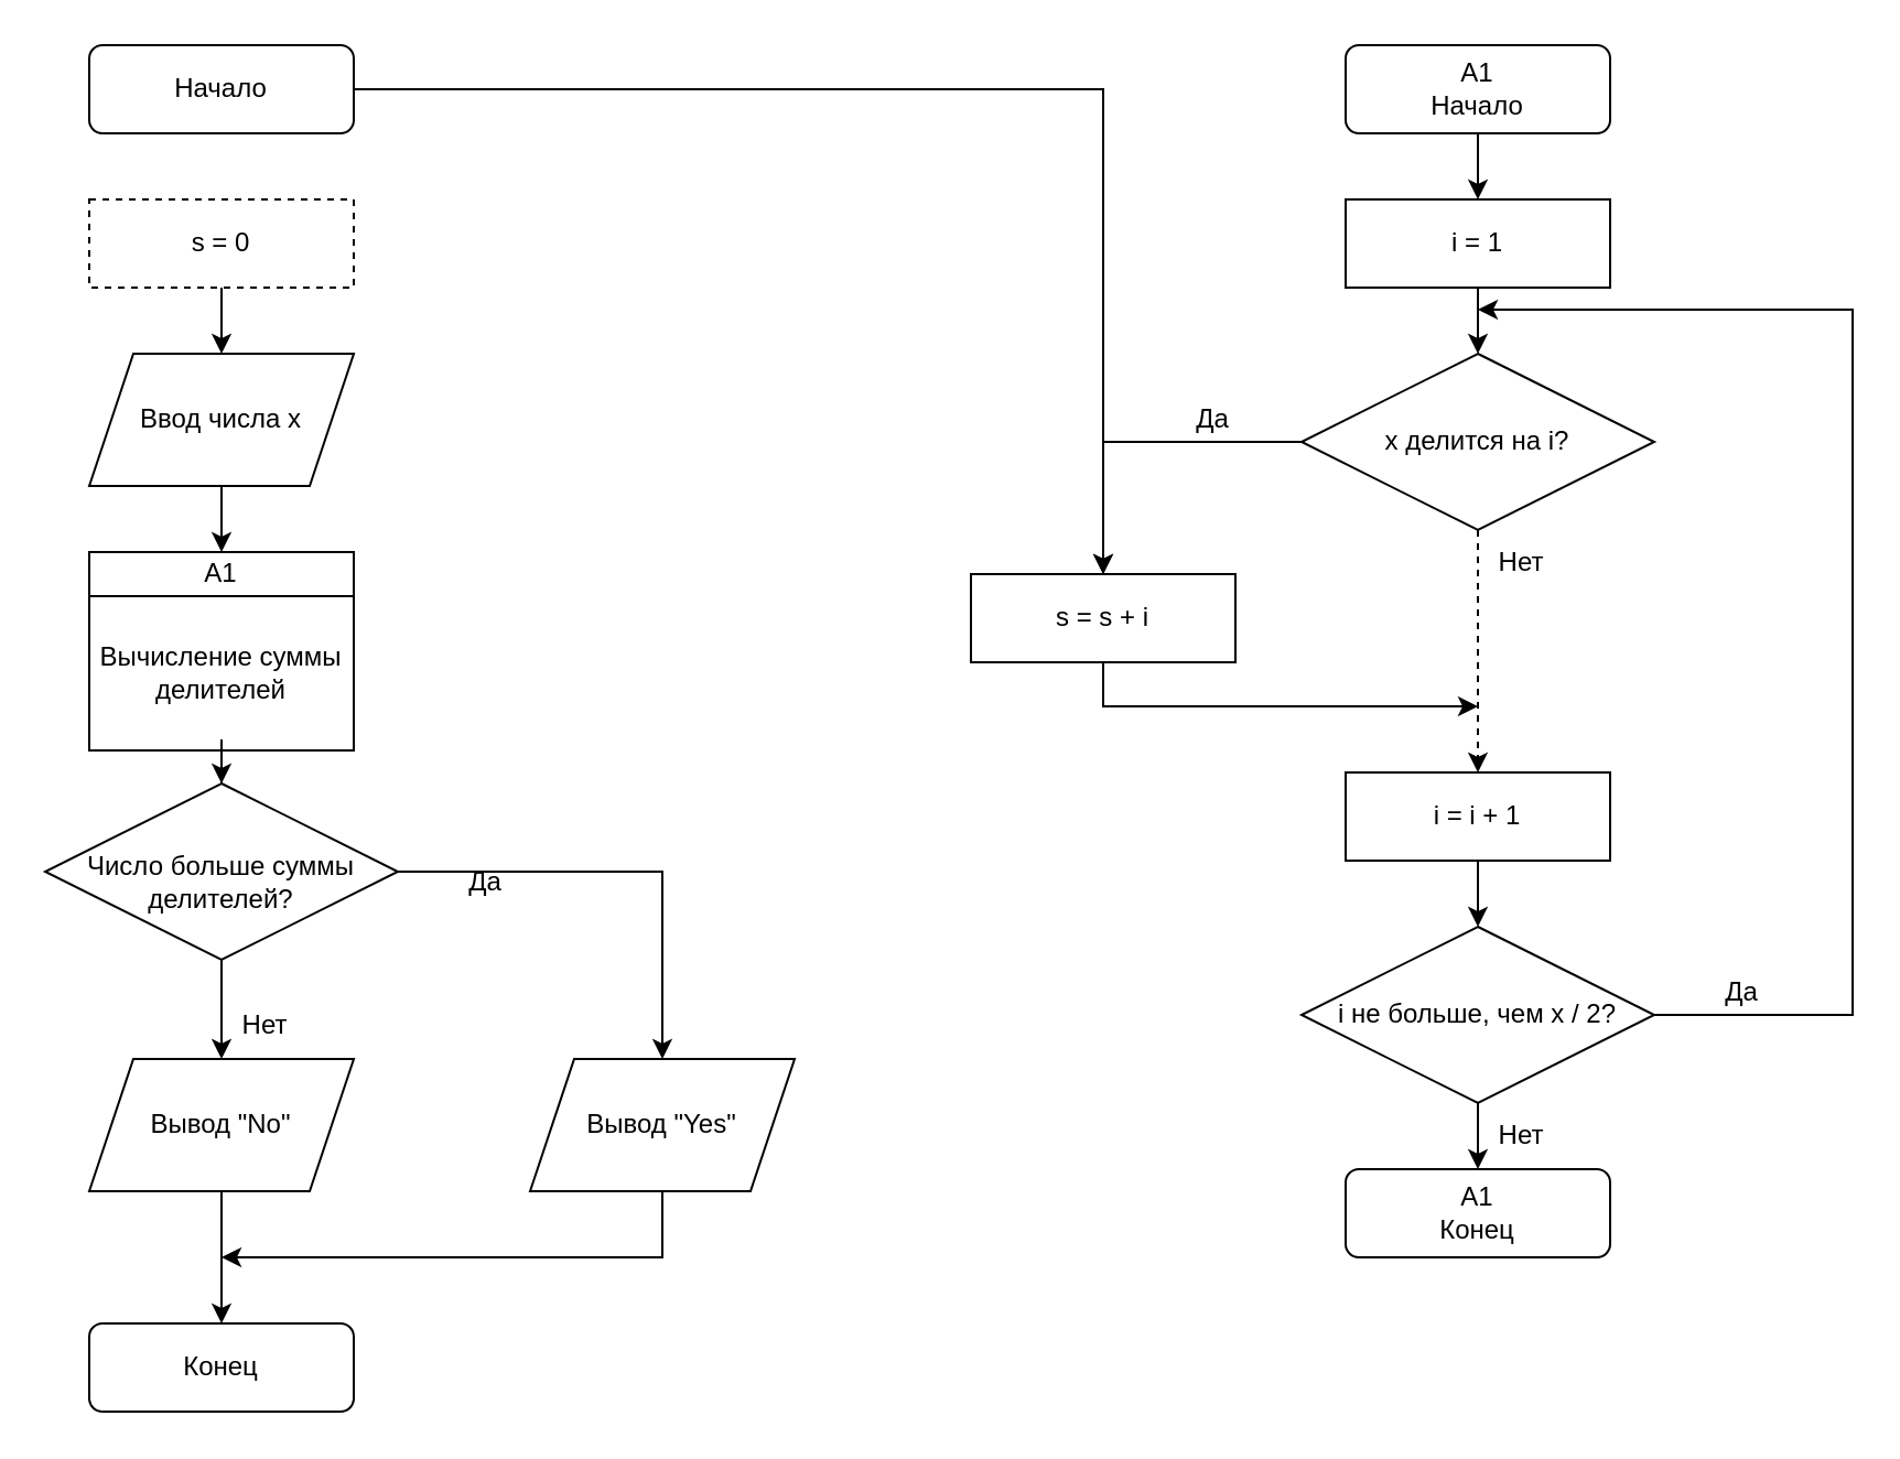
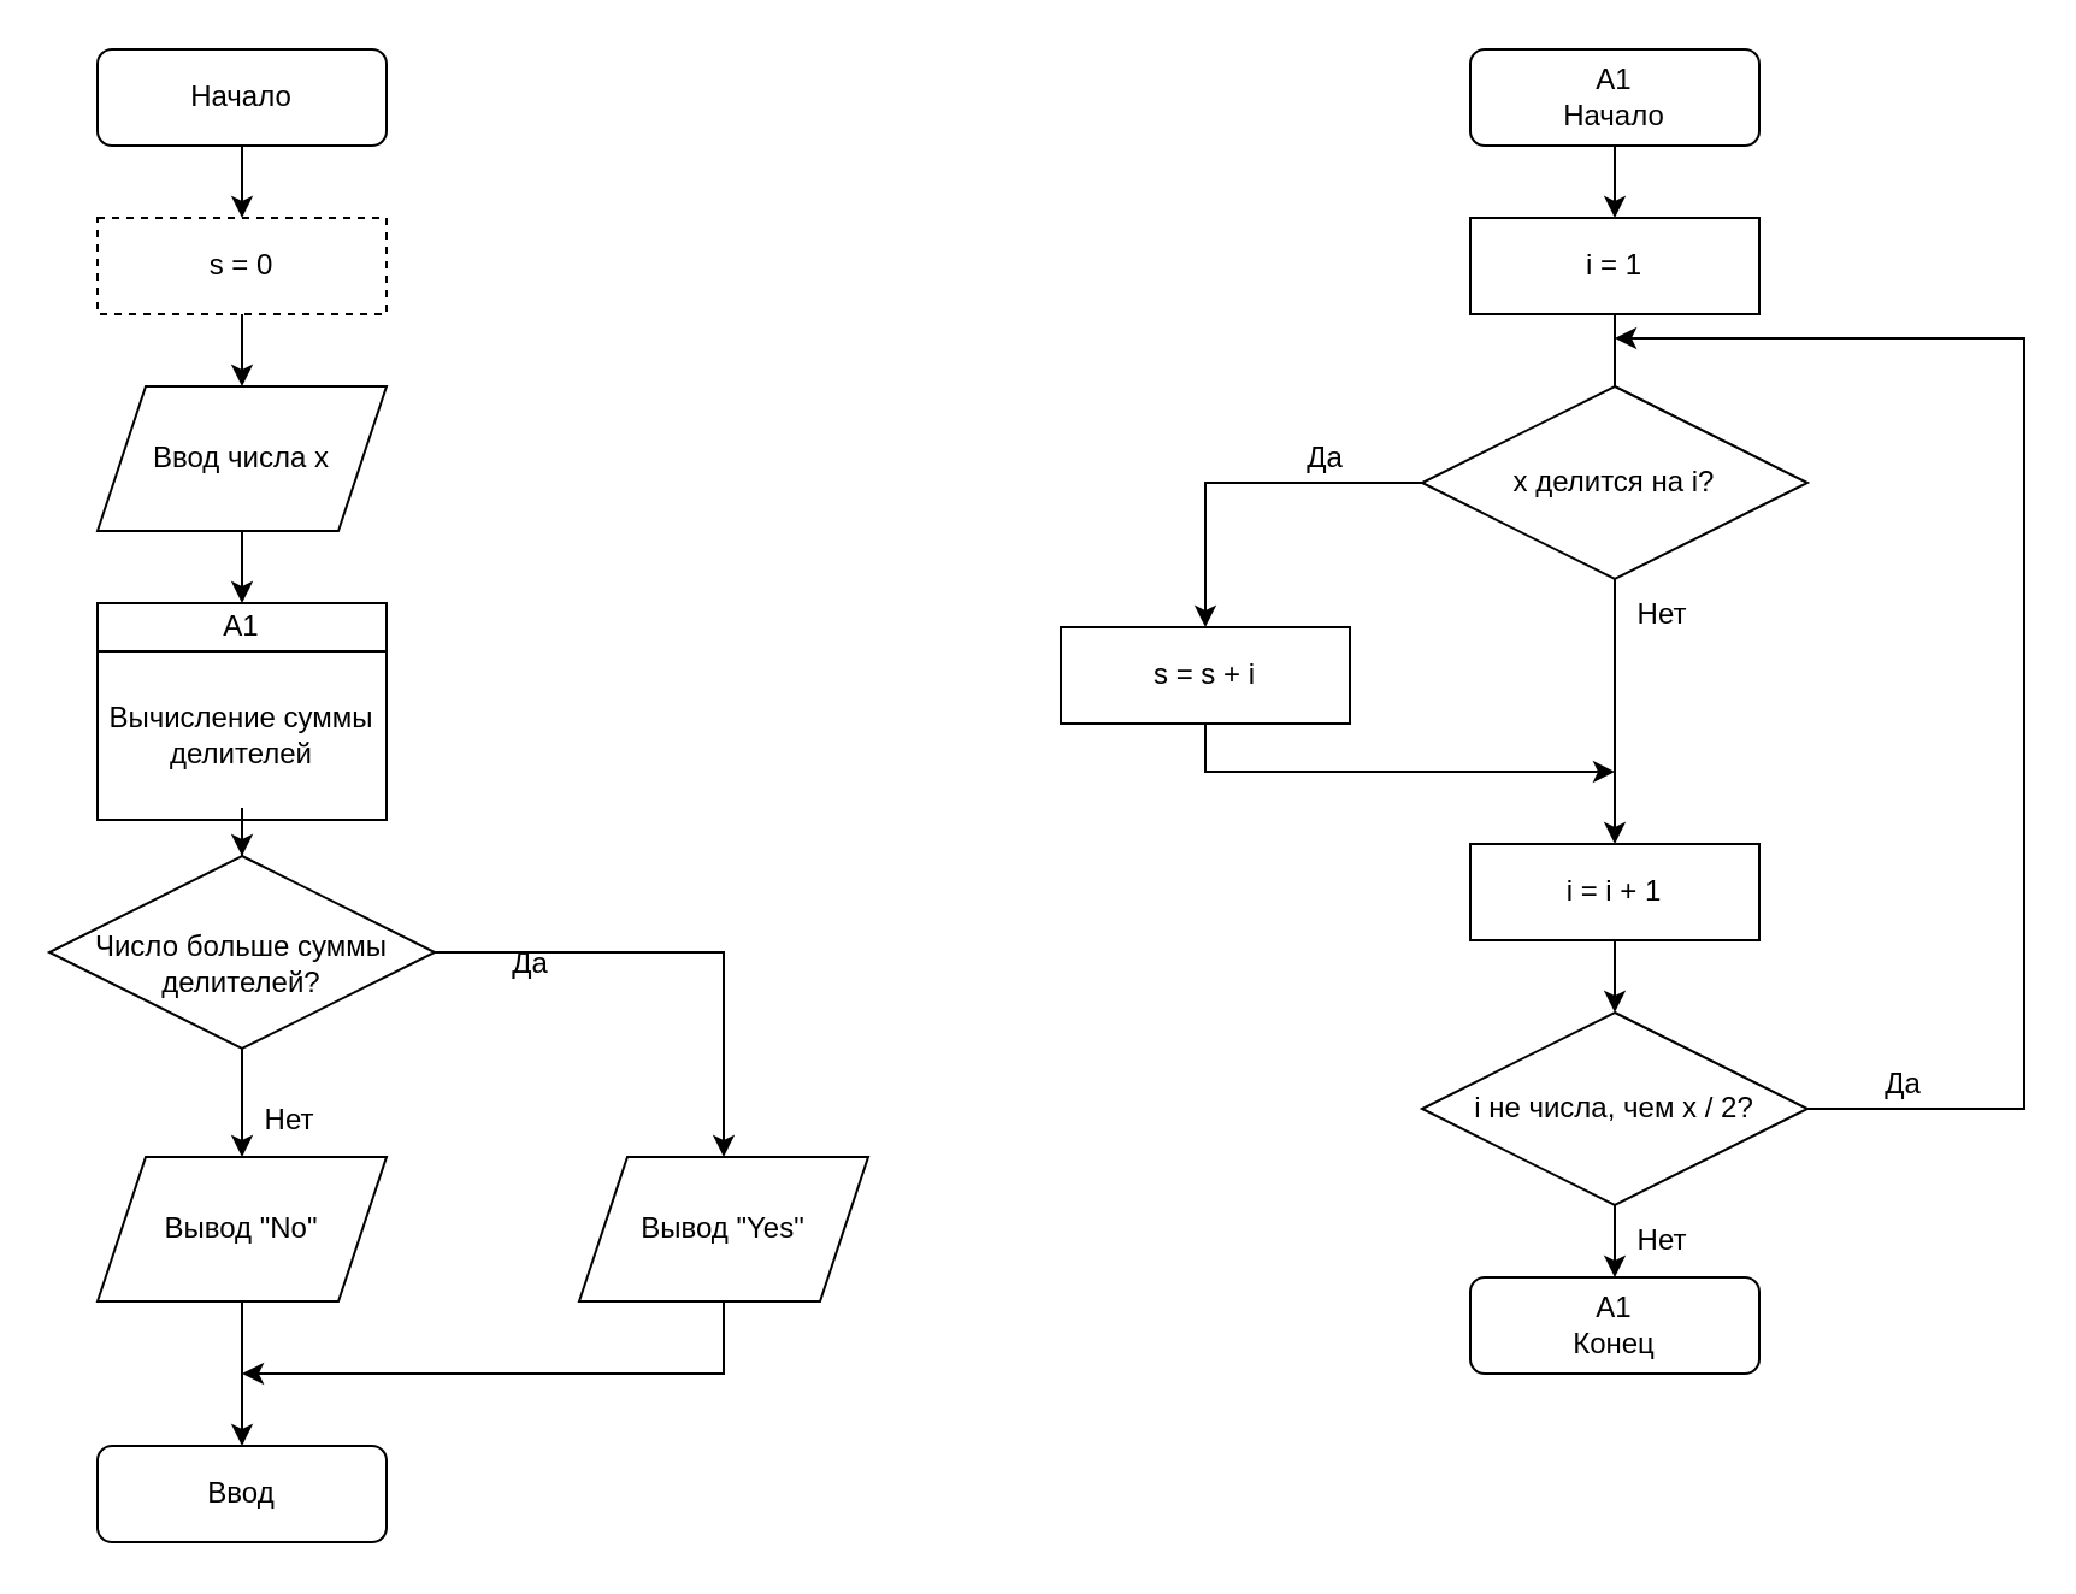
- <mxCell id="2" value="" style="edgeStyle=orthogonalEdgeStyle;rounded=0;orthogonalLoop=1;jettySize=auto;html=1;" edge="1" parent="1" source="3" target="28"><mxGeometry relative="1" as="geometry" /></mxCell>
+ <mxCell id="2" value="" style="edgeStyle=orthogonalEdgeStyle;rounded=0;orthogonalLoop=1;jettySize=auto;html=1;" edge="1" parent="1" source="3" target="8"><mxGeometry relative="1" as="geometry" /></mxCell>
- <mxCell id="22" style="edgeStyle=orthogonalEdgeStyle;rounded=0;orthogonalLoop=1;jettySize=auto;html=1;exitX=0.5;exitY=1;exitDx=0;exitDy=0;entryX=0.5;entryY=0;entryDx=0;entryDy=0;" edge="1" parent="1" source="23" target="26"><mxGeometry relative="1" as="geometry" /></mxCell>
+ <mxCell id="22" style="edgeStyle=orthogonalEdgeStyle;rounded=0;orthogonalLoop=1;jettySize=auto;html=1;exitX=0.5;exitY=1;exitDx=0;exitDy=0;entryX=0.5;entryY=0;entryDx=0;entryDy=0;endArrow=none;" edge="1" parent="1" source="23" target="26"><mxGeometry relative="1" as="geometry" /></mxCell>
- <mxCell id="25" style="edgeStyle=orthogonalEdgeStyle;rounded=0;orthogonalLoop=1;jettySize=auto;html=1;exitX=0.5;exitY=1;exitDx=0;exitDy=0;entryX=0.5;entryY=0;entryDx=0;entryDy=0;dashed=1;" edge="1" parent="1" source="26" target="35"><mxGeometry relative="1" as="geometry" /></mxCell>
+ <mxCell id="25" style="edgeStyle=orthogonalEdgeStyle;rounded=0;orthogonalLoop=1;jettySize=auto;html=1;exitX=0.5;exitY=1;exitDx=0;exitDy=0;entryX=0.5;entryY=0;entryDx=0;entryDy=0;" edge="1" parent="1" source="26" target="35"><mxGeometry relative="1" as="geometry" /></mxCell>
- <mxCell id="31" value="i не больше, чем x / 2?" style="rhombus;whiteSpace=wrap;html=1;" vertex="1" parent="1"><mxGeometry x="590" y="420" width="160" height="80" as="geometry" /></mxCell>
+ <mxCell id="31" value="i не числа, чем x / 2?" style="rhombus;whiteSpace=wrap;html=1;" vertex="1" parent="1"><mxGeometry x="590" y="420" width="160" height="80" as="geometry" /></mxCell>
- <mxCell id="4" value="Конец" style="rounded=1;whiteSpace=wrap;html=1;fontSize=12;glass=0;strokeWidth=1;shadow=0;" parent="1" vertex="1"><mxGeometry x="40" y="600" width="120" height="40" as="geometry" /></mxCell>
+ <mxCell id="4" value="Ввод" style="rounded=1;whiteSpace=wrap;html=1;fontSize=12;glass=0;strokeWidth=1;shadow=0;" parent="1" vertex="1"><mxGeometry x="40" y="600" width="120" height="40" as="geometry" /></mxCell>
